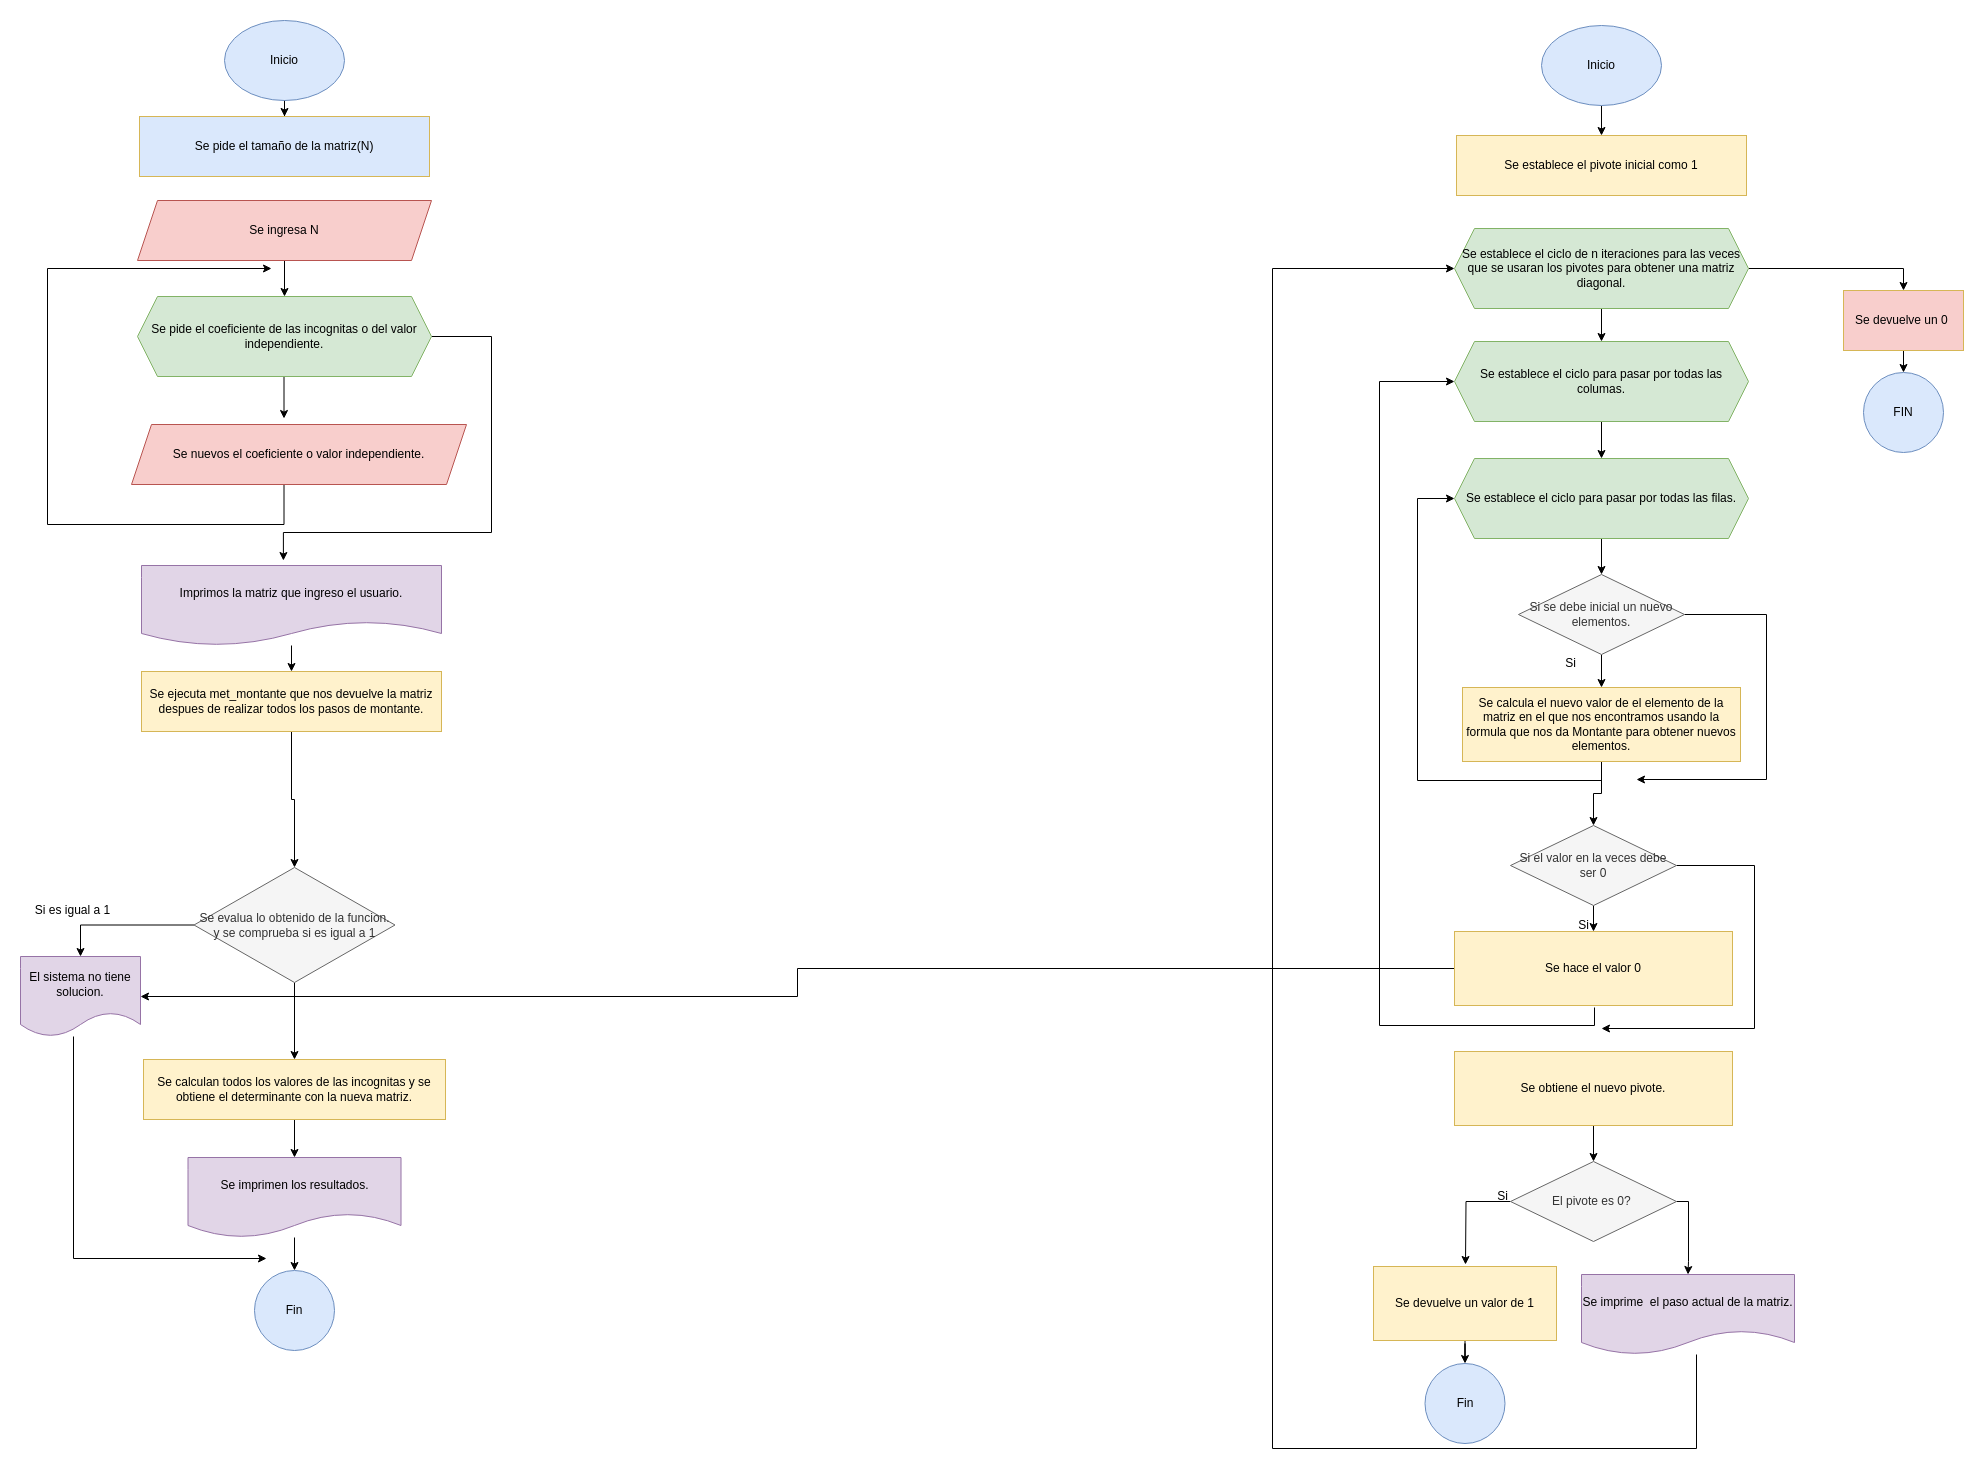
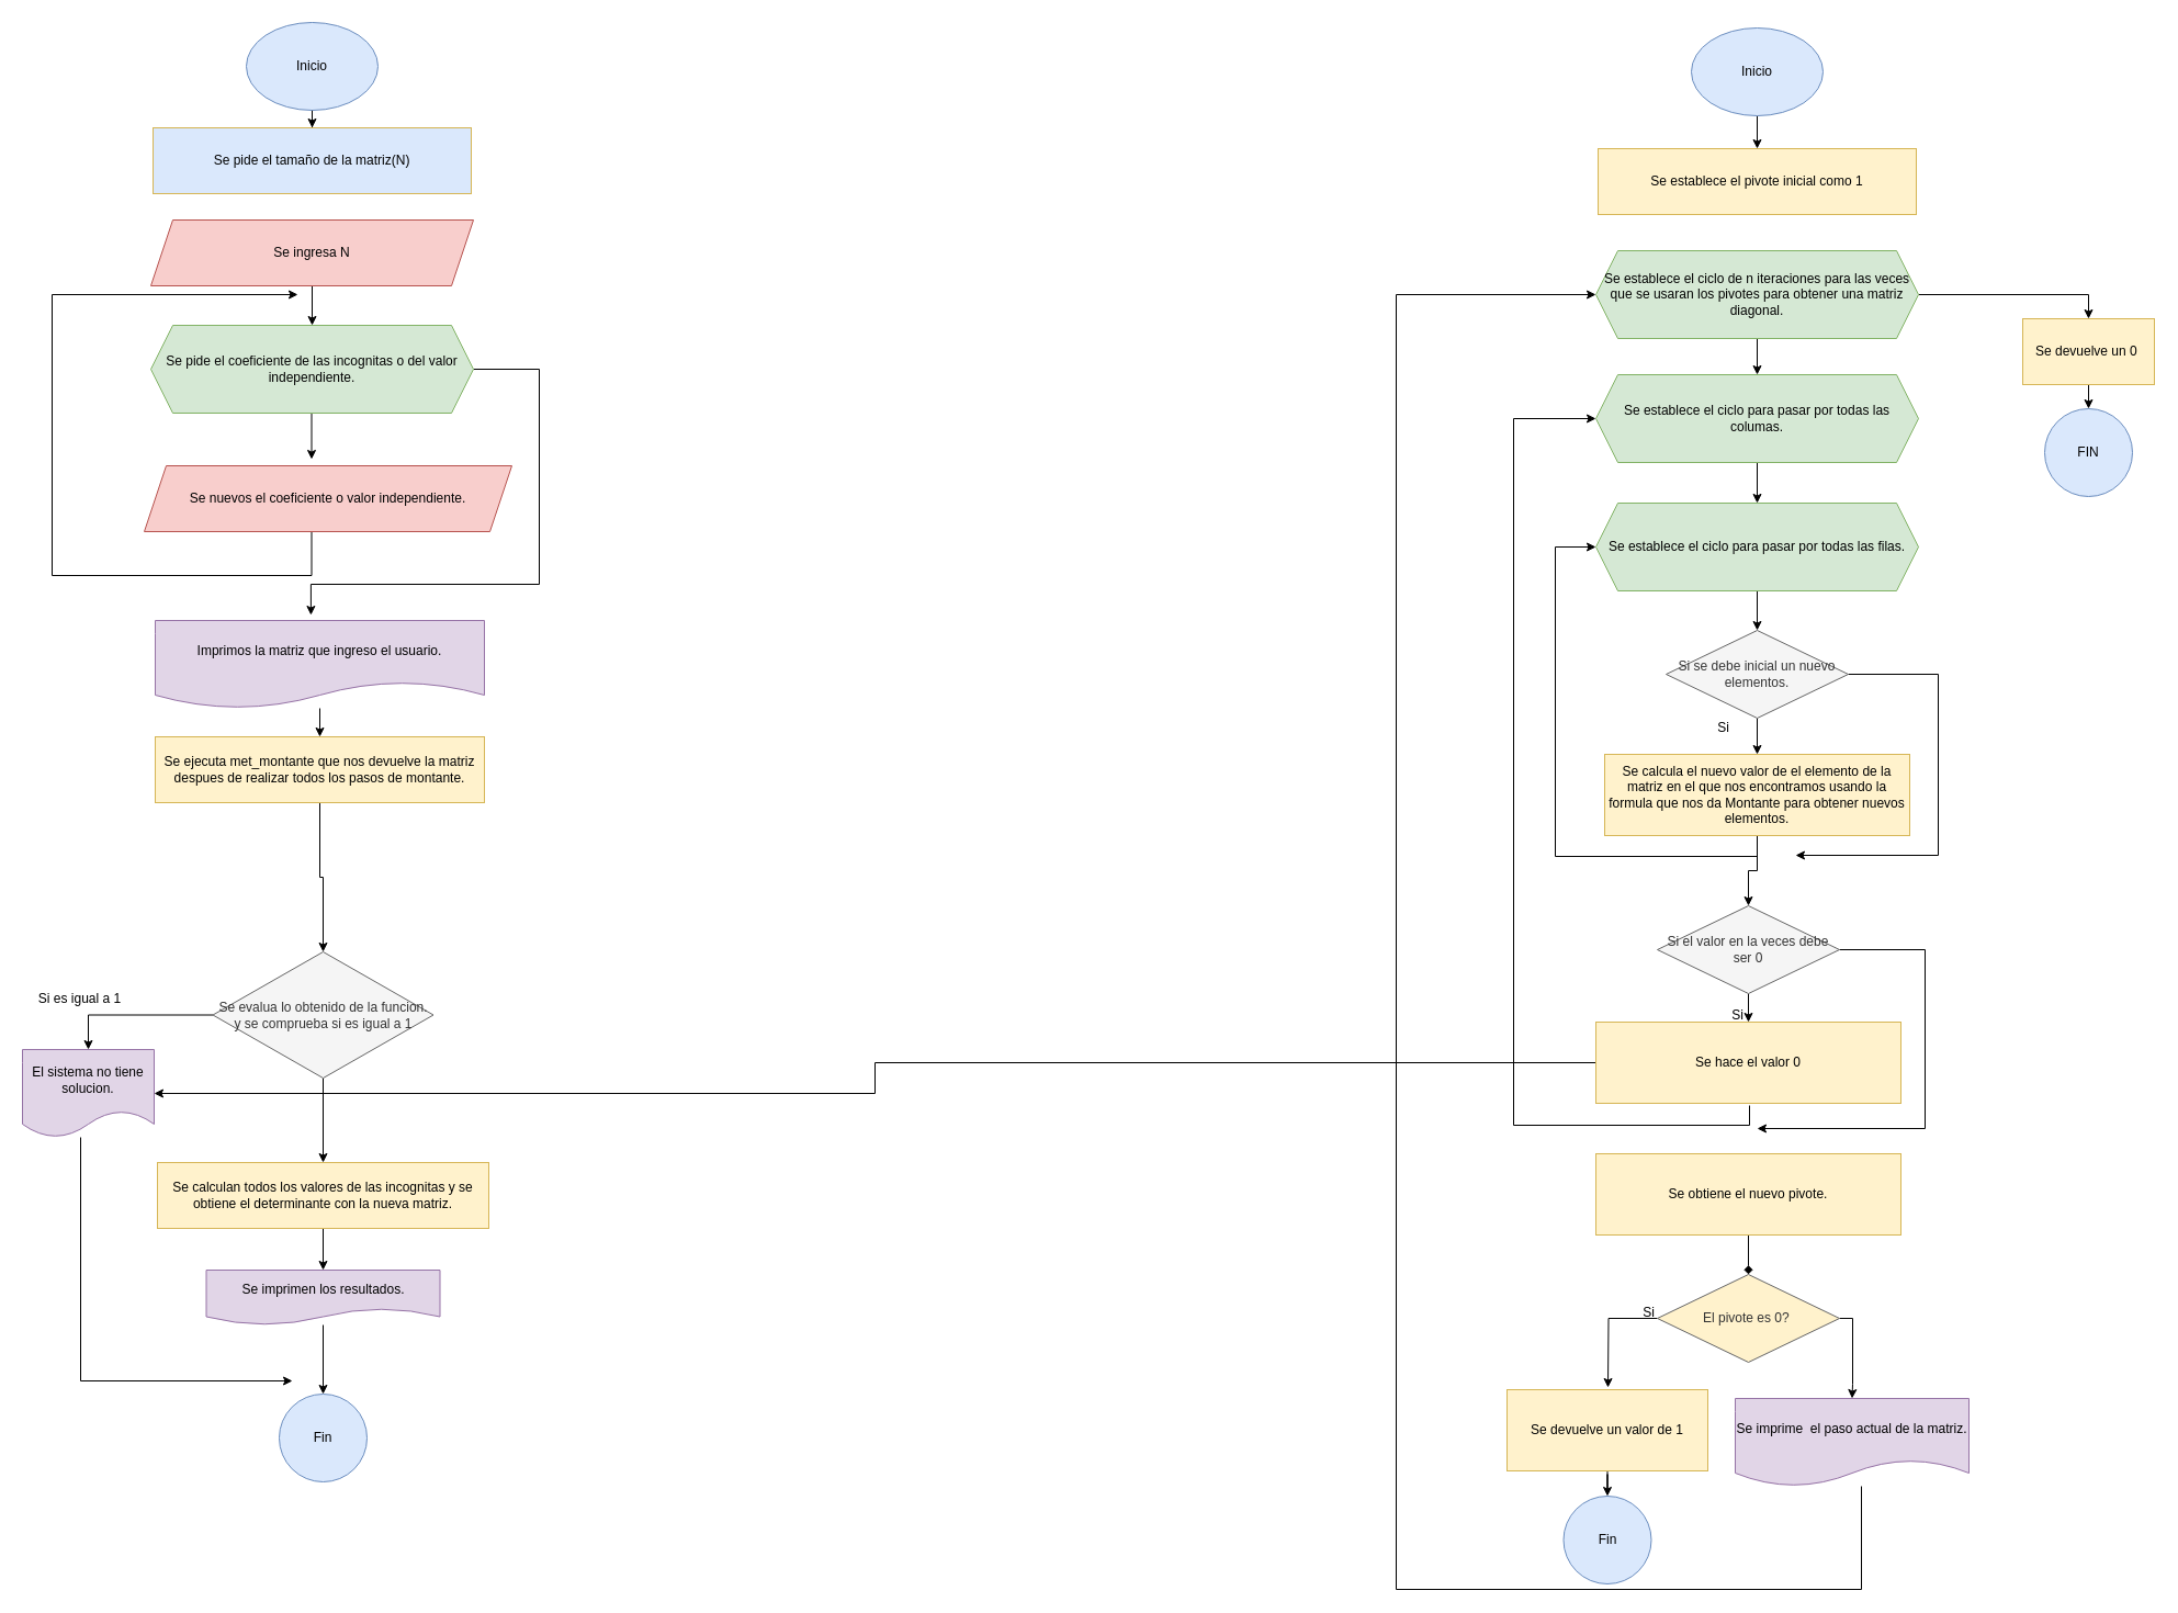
- <mxCell id="63" value="Se devuelve un 0&amp;nbsp;" style="rounded=0;whiteSpace=wrap;html=1;fillColor=#f8cecc;strokeColor=#d6b656;" vertex="1" parent="1"><mxGeometry x="1843" y="290" width="120" height="60" as="geometry" /></mxCell>
+ <mxCell id="63" value="Se devuelve un 0&amp;nbsp;" style="rounded=0;whiteSpace=wrap;html=1;fillColor=#fff2cc;strokeColor=#d6b656;" vertex="1" parent="1"><mxGeometry x="1843" y="290" width="120" height="60" as="geometry" /></mxCell>
- <mxCell id="52" value="" style="edgeStyle=orthogonalEdgeStyle;rounded=0;orthogonalLoop=1;jettySize=auto;html=1;" edge="1" parent="1" source="53" target="51"><mxGeometry relative="1" as="geometry" /></mxCell>
+ <mxCell id="52" value="" style="edgeStyle=orthogonalEdgeStyle;rounded=0;orthogonalLoop=1;jettySize=auto;html=1;endArrow=diamond;" edge="1" parent="1" source="53" target="51"><mxGeometry relative="1" as="geometry" /></mxCell>
- <mxCell id="24" value="Se imprimen los resultados." style="shape=document;whiteSpace=wrap;html=1;boundedLbl=1;fillColor=#e1d5e7;strokeColor=#9673a6;" vertex="1" parent="1"><mxGeometry x="187.5" y="1157" width="213" height="80" as="geometry" /></mxCell>
+ <mxCell id="24" value="Se imprimen los resultados." style="shape=document;whiteSpace=wrap;html=1;boundedLbl=1;fillColor=#e1d5e7;strokeColor=#9673a6;" vertex="1" parent="1"><mxGeometry x="187.5" y="1157" width="213" height="50" as="geometry" /></mxCell>
- <mxCell id="51" value="El pivote es 0?&amp;nbsp;" style="rhombus;whiteSpace=wrap;html=1;fillColor=#f5f5f5;fontColor=#333333;strokeColor=#666666;" vertex="1" parent="1"><mxGeometry x="1510" y="1161" width="166" height="80" as="geometry" /></mxCell>
+ <mxCell id="51" value="El pivote es 0?&amp;nbsp;" style="rhombus;whiteSpace=wrap;html=1;fillColor=#fff2cc;fontColor=#333333;strokeColor=#666666;" vertex="1" parent="1"><mxGeometry x="1510" y="1161" width="166" height="80" as="geometry" /></mxCell>
